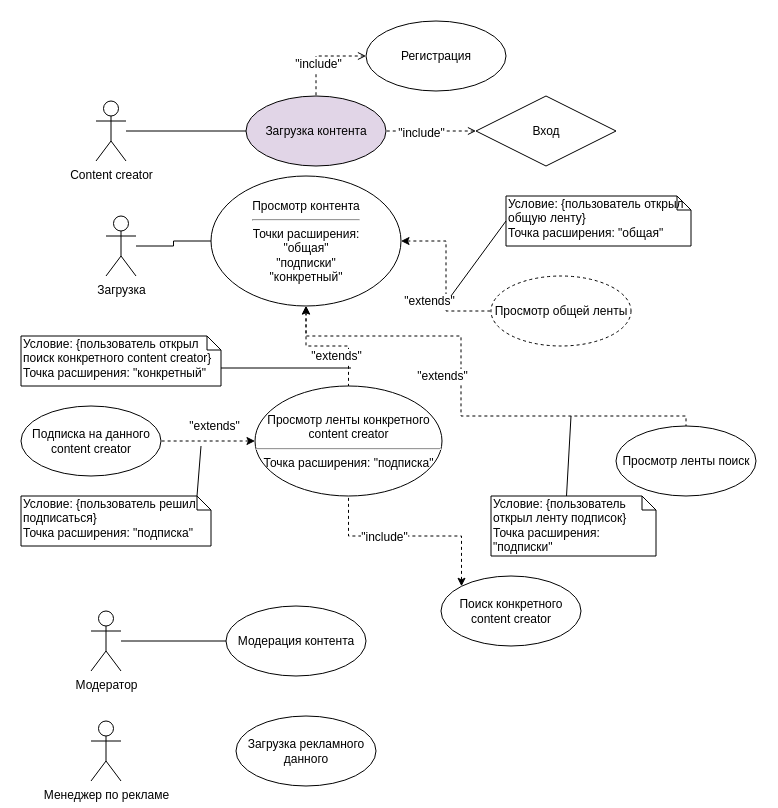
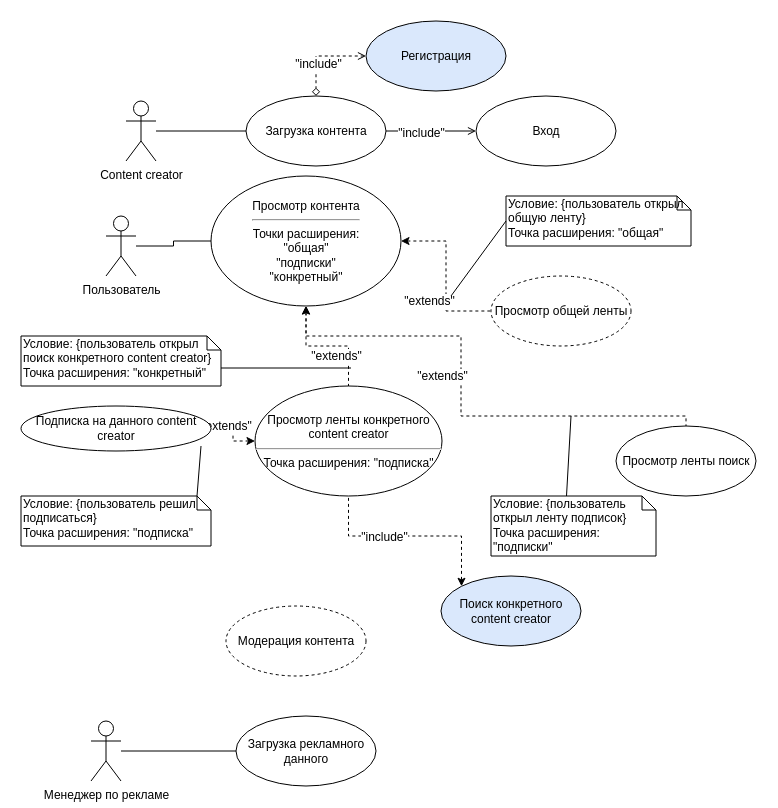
- <mxCell id="10" value="Регистрация" style="ellipse;whiteSpace=wrap;html=1;" vertex="1" parent="1"><mxGeometry x="365.5" y="20.5" width="140" height="70" as="geometry" /></mxCell>
+ <mxCell id="10" value="Регистрация" style="ellipse;whiteSpace=wrap;html=1;fillColor=#dae8fc;" vertex="1" parent="1"><mxGeometry x="365.5" y="20.5" width="140" height="70" as="geometry" /></mxCell>
- <mxCell id="11" style="edgeStyle=orthogonalEdgeStyle;rounded=0;orthogonalLoop=1;jettySize=auto;html=1;entryX=0.5;entryY=0;entryDx=0;entryDy=0;endArrow=none;endFill=0;dashed=1;startArrow=open;startFill=0;exitX=0;exitY=0.5;exitDx=0;exitDy=0;" edge="1" parent="1" source="10" target="15"><mxGeometry relative="1" as="geometry"><mxPoint x="265.5" y="60.5" as="sourcePoint" /></mxGeometry></mxCell>
+ <mxCell id="11" style="edgeStyle=orthogonalEdgeStyle;rounded=0;orthogonalLoop=1;jettySize=auto;html=1;entryX=0.5;entryY=0;entryDx=0;entryDy=0;endArrow=diamond;endFill=0;dashed=1;startArrow=open;startFill=0;exitX=0;exitY=0.5;exitDx=0;exitDy=0;" edge="1" parent="1" source="10" target="15"><mxGeometry relative="1" as="geometry"><mxPoint x="265.5" y="60.5" as="sourcePoint" /></mxGeometry></mxCell>
- <mxCell id="7" value="Content creator" style="shape=umlActor;verticalLabelPosition=bottom;labelBackgroundColor=#ffffff;verticalAlign=top;html=1;" vertex="1" parent="1"><mxGeometry x="95.5" y="100.5" width="30" height="60" as="geometry" /></mxCell>
+ <mxCell id="7" value="Content creator" style="shape=umlActor;verticalLabelPosition=bottom;labelBackgroundColor=#ffffff;verticalAlign=top;html=1;" vertex="1" parent="1"><mxGeometry x="125.5" y="100.5" width="30" height="60" as="geometry" /></mxCell>
- <mxCell id="15" value="Загрузка контента" style="ellipse;whiteSpace=wrap;html=1;fillColor=#e1d5e7;" vertex="1" parent="1"><mxGeometry x="245.5" y="95.5" width="140" height="70" as="geometry" /></mxCell>
+ <mxCell id="15" value="Загрузка контента" style="ellipse;whiteSpace=wrap;html=1;" vertex="1" parent="1"><mxGeometry x="245.5" y="95.5" width="140" height="70" as="geometry" /></mxCell>
- <mxCell id="13" style="edgeStyle=orthogonalEdgeStyle;rounded=0;orthogonalLoop=1;jettySize=auto;html=1;endArrow=none;endFill=0;dashed=1;startArrow=open;startFill=0;exitX=0;exitY=0.5;exitDx=0;exitDy=0;entryX=1;entryY=0.5;entryDx=0;entryDy=0;" edge="1" parent="1" source="16" target="15"><mxGeometry relative="1" as="geometry"><mxPoint x="415.5" y="160.5" as="targetPoint" /></mxGeometry></mxCell>
+ <mxCell id="13" style="edgeStyle=orthogonalEdgeStyle;rounded=0;orthogonalLoop=1;jettySize=auto;html=1;endArrow=none;endFill=0;dashed=0;startArrow=open;startFill=0;exitX=0;exitY=0.5;exitDx=0;exitDy=0;entryX=1;entryY=0.5;entryDx=0;entryDy=0;" edge="1" parent="1" source="16" target="15"><mxGeometry relative="1" as="geometry"><mxPoint x="415.5" y="160.5" as="targetPoint" /></mxGeometry></mxCell>
- <mxCell id="16" value="Вход" style="rhombus;whiteSpace=wrap;html=1;" vertex="1" parent="1"><mxGeometry x="475.5" y="95.5" width="140" height="70" as="geometry" /></mxCell>
+ <mxCell id="16" value="Вход" style="ellipse;whiteSpace=wrap;html=1;" vertex="1" parent="1"><mxGeometry x="475.5" y="95.5" width="140" height="70" as="geometry" /></mxCell>
- <mxCell id="3" value="Загрузка" style="shape=umlActor;verticalLabelPosition=bottom;labelBackgroundColor=#ffffff;verticalAlign=top;html=1;" vertex="1" parent="1"><mxGeometry x="105.5" y="215.5" width="30" height="60" as="geometry" /></mxCell>
+ <mxCell id="3" value="Пользователь" style="shape=umlActor;verticalLabelPosition=bottom;labelBackgroundColor=#ffffff;verticalAlign=top;html=1;" vertex="1" parent="1"><mxGeometry x="105.5" y="215.5" width="30" height="60" as="geometry" /></mxCell>
- <mxCell id="31" value="Подписка на данного content creator" style="ellipse;whiteSpace=wrap;html=1;" vertex="1" parent="1"><mxGeometry x="20.5" y="405.5" width="140" height="70" as="geometry" /></mxCell>
+ <mxCell id="31" value="Подписка на данного content creator" style="ellipse;whiteSpace=wrap;html=1;" vertex="1" parent="1"><mxGeometry x="20.5" y="405.5" width="190" height="45" as="geometry" /></mxCell>
- <mxCell id="40" value="Поиск конкретного content creator" style="ellipse;whiteSpace=wrap;html=1;" vertex="1" parent="1"><mxGeometry x="440.5" y="575.5" width="140" height="70" as="geometry" /></mxCell>
+ <mxCell id="40" value="Поиск конкретного content creator" style="ellipse;whiteSpace=wrap;html=1;fillColor=#dae8fc;" vertex="1" parent="1"><mxGeometry x="440.5" y="575.5" width="140" height="70" as="geometry" /></mxCell>
- <mxCell id="5" value="Модератор" style="shape=umlActor;verticalLabelPosition=bottom;labelBackgroundColor=#ffffff;verticalAlign=top;html=1;" vertex="1" parent="1"><mxGeometry x="90.5" y="610.5" width="30" height="60" as="geometry" /></mxCell>
- <mxCell id="4" style="edgeStyle=orthogonalEdgeStyle;rounded=0;orthogonalLoop=1;jettySize=auto;html=1;entryX=0;entryY=0.5;entryDx=0;entryDy=0;startArrow=none;startFill=0;endArrow=none;endFill=0;" edge="1" parent="1" source="5" target="24"><mxGeometry relative="1" as="geometry" /></mxCell>
- <mxCell id="24" value="Модерация контента" style="ellipse;whiteSpace=wrap;html=1;" vertex="1" parent="1"><mxGeometry x="225.5" y="605.5" width="140" height="70" as="geometry" /></mxCell>
+ <mxCell id="24" value="Модерация контента" style="ellipse;whiteSpace=wrap;html=1;dashed=1;" vertex="1" parent="1"><mxGeometry x="225.5" y="605.5" width="140" height="70" as="geometry" /></mxCell>
+ <mxCell id="8" style="edgeStyle=orthogonalEdgeStyle;rounded=0;orthogonalLoop=1;jettySize=auto;html=1;startArrow=none;startFill=0;endArrow=none;endFill=0;" edge="1" parent="1" source="9" target="25"><mxGeometry relative="1" as="geometry" /></mxCell>
